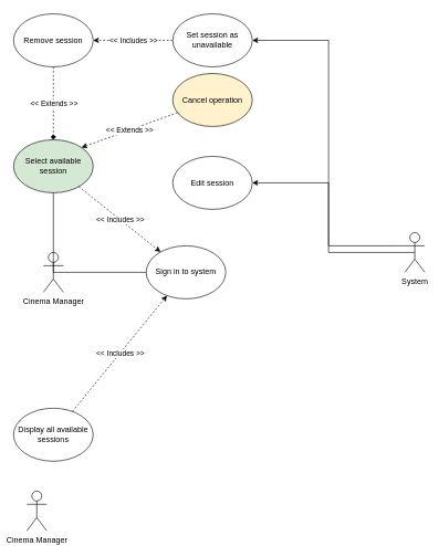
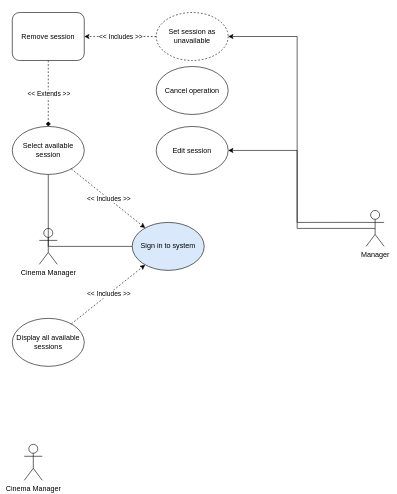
- <mxCell id="14" value="Remove session" style="ellipse;whiteSpace=wrap;html=1;" vertex="1" parent="1"><mxGeometry x="20" y="20" width="120" height="80" as="geometry" /></mxCell>
+ <mxCell id="14" value="Remove session" style="whiteSpace=wrap;html=1;rounded=1;" vertex="1" parent="1"><mxGeometry x="20" y="20" width="120" height="80" as="geometry" /></mxCell>
- <mxCell id="19" value="Set session as unavailable" style="ellipse;whiteSpace=wrap;html=1;" vertex="1" parent="1"><mxGeometry x="260" y="20" width="120" height="80" as="geometry" /></mxCell>
+ <mxCell id="19" value="Set session as unavailable" style="ellipse;whiteSpace=wrap;html=1;dashed=1;" vertex="1" parent="1"><mxGeometry x="260" y="20" width="120" height="80" as="geometry" /></mxCell>
- <mxCell id="20" value="Cancel operation" style="ellipse;whiteSpace=wrap;html=1;fillColor=#fff2cc;" vertex="1" parent="1"><mxGeometry x="260" y="110" width="120" height="80" as="geometry" /></mxCell>
+ <mxCell id="20" value="Cancel operation" style="ellipse;whiteSpace=wrap;html=1;" vertex="1" parent="1"><mxGeometry x="260" y="110" width="120" height="80" as="geometry" /></mxCell>
- <mxCell id="21" value="" style="endArrow=classic;html=1;strokeColor=#000000;dashed=1;entryX=1;entryY=0;entryDx=0;entryDy=0;" edge="1" parent="1" source="20" target="6"><mxGeometry relative="1" as="geometry"><mxPoint x="250" y="200" as="sourcePoint" /><mxPoint x="130" y="200" as="targetPoint" /><Array as="points" /></mxGeometry></mxCell>
- <mxCell id="22" value="&amp;lt;&amp;lt; Extends &amp;gt;&amp;gt;" style="edgeLabel;resizable=0;html=1;align=center;verticalAlign=middle;" connectable="0" vertex="1" parent="21"><mxGeometry relative="1" as="geometry" /></mxCell>
- <mxCell id="6" value="Select available session" style="ellipse;whiteSpace=wrap;html=1;fillColor=#d5e8d4;" vertex="1" parent="1"><mxGeometry x="20" y="210" width="120" height="80" as="geometry" /></mxCell>
+ <mxCell id="6" value="Select available session" style="ellipse;whiteSpace=wrap;html=1;" vertex="1" parent="1"><mxGeometry x="20" y="210" width="120" height="80" as="geometry" /></mxCell>
- <mxCell id="5" value="Edit session" style="ellipse;whiteSpace=wrap;html=1;" vertex="1" parent="1"><mxGeometry x="260" y="235" width="120" height="80" as="geometry" /></mxCell>
+ <mxCell id="5" value="Edit session" style="ellipse;whiteSpace=wrap;html=1;" vertex="1" parent="1"><mxGeometry x="260" y="210" width="120" height="80" as="geometry" /></mxCell>
- <mxCell id="4" value="Sign in to system" style="ellipse;whiteSpace=wrap;html=1;" vertex="1" parent="1"><mxGeometry x="220" y="370" width="120" height="80" as="geometry" /></mxCell>
+ <mxCell id="4" value="Sign in to system" style="ellipse;whiteSpace=wrap;html=1;fillColor=#dae8fc;" vertex="1" parent="1"><mxGeometry x="220" y="370" width="120" height="80" as="geometry" /></mxCell>
- <mxCell id="25" value="System" style="shape=umlActor;verticalLabelPosition=bottom;verticalAlign=top;html=1;outlineConnect=0;" vertex="1" parent="1"><mxGeometry x="610" y="350" width="30" height="60" as="geometry" /></mxCell>
+ <mxCell id="25" value="Manager" style="shape=umlActor;verticalLabelPosition=bottom;verticalAlign=top;html=1;outlineConnect=0;" vertex="1" parent="1"><mxGeometry x="610" y="350" width="30" height="60" as="geometry" /></mxCell>
- <mxCell id="8" value="Display all available sessions" style="ellipse;whiteSpace=wrap;html=1;" vertex="1" parent="1"><mxGeometry x="20" y="615" width="120" height="80" as="geometry" /></mxCell>
+ <mxCell id="8" value="Display all available sessions" style="ellipse;whiteSpace=wrap;html=1;" vertex="1" parent="1"><mxGeometry x="20" y="530" width="120" height="80" as="geometry" /></mxCell>
